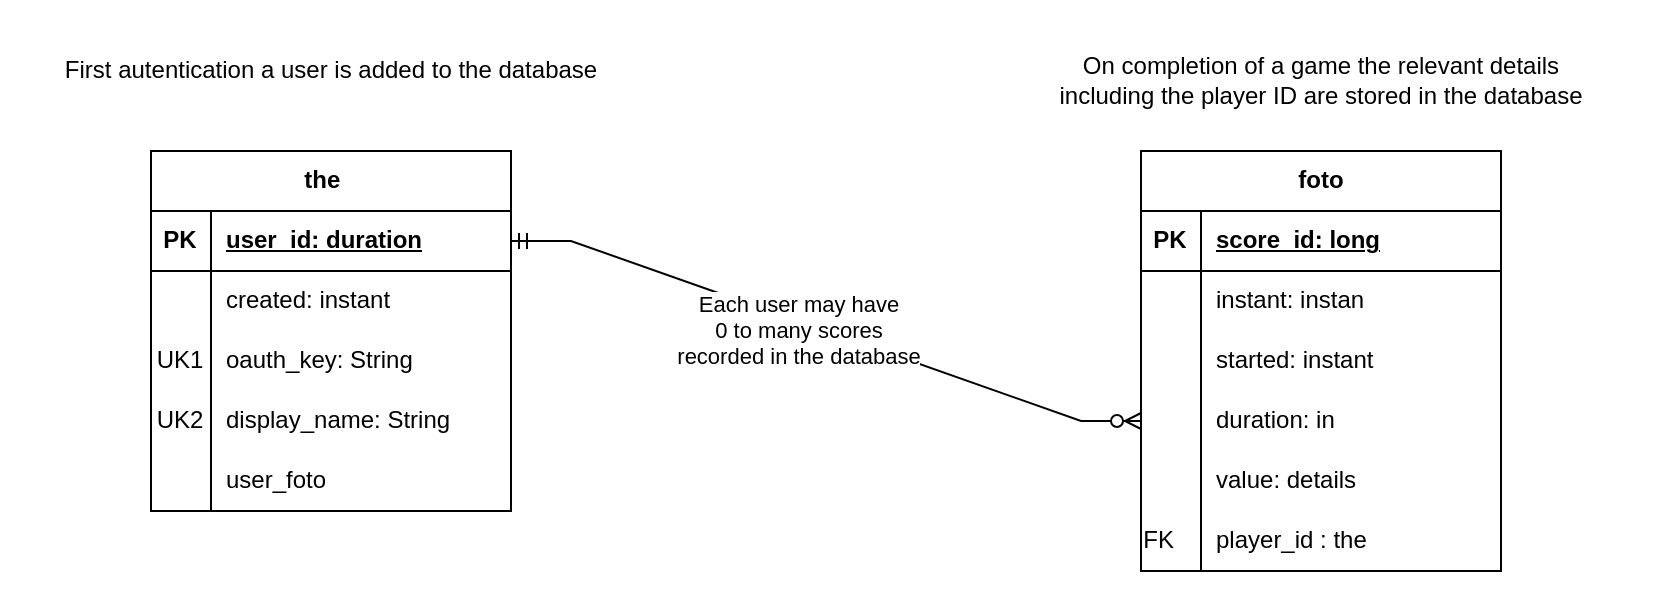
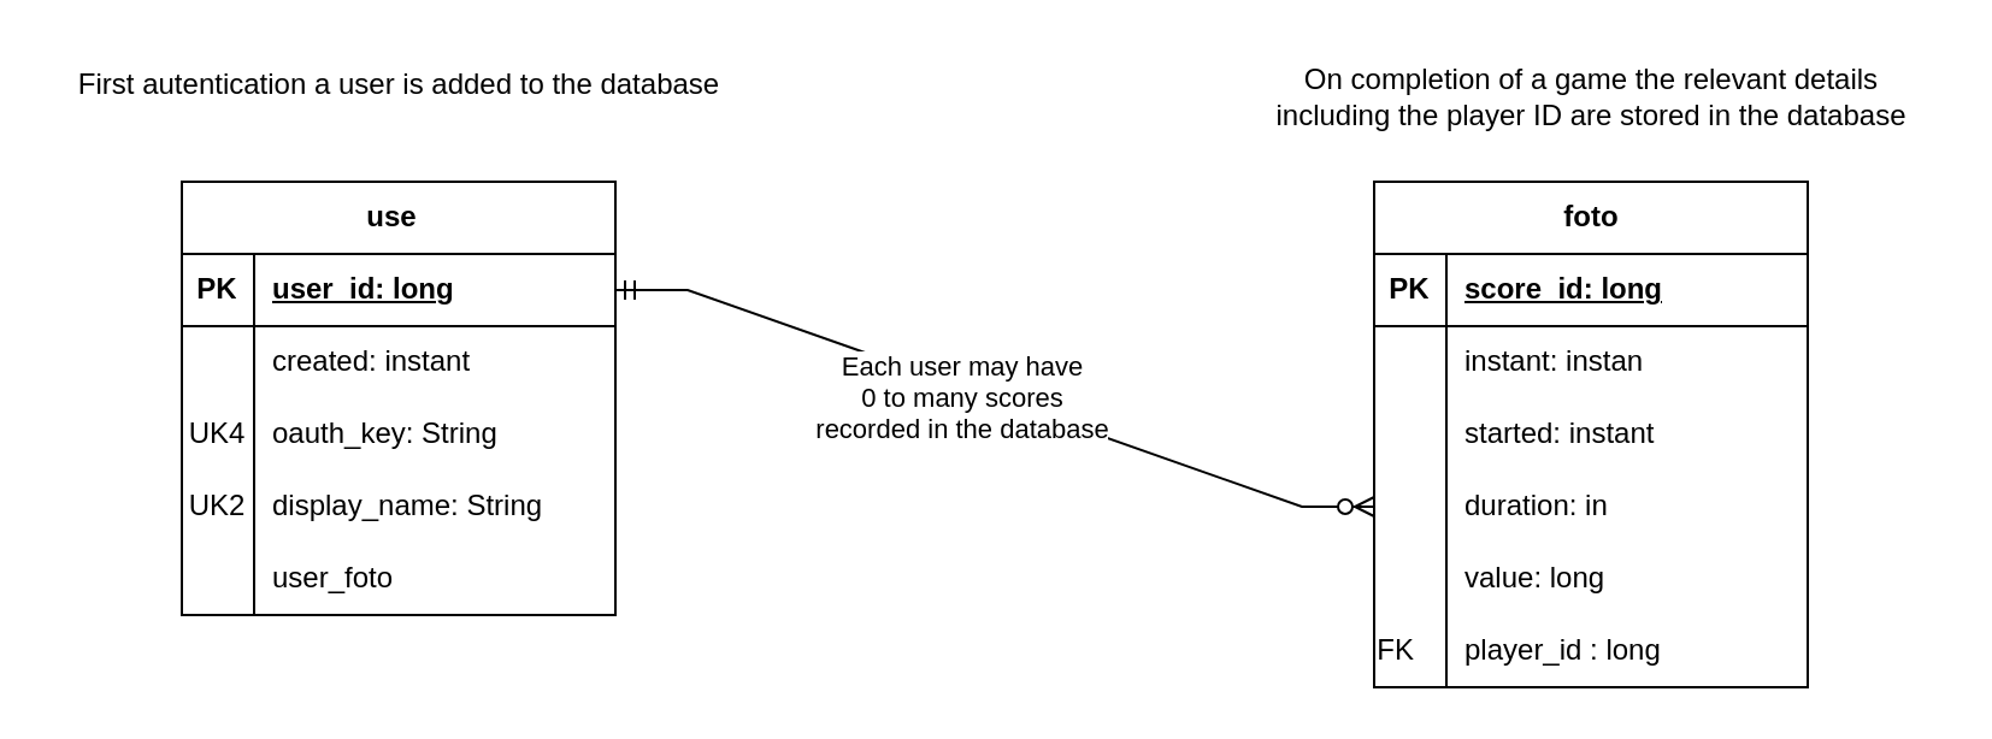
- <mxCell id="22" value="the&lt;span style=&quot;white-space: pre;&quot;&gt;&#09;&lt;/span&gt;" style="shape=table;startSize=30;container=1;collapsible=1;childLayout=tableLayout;fixedRows=1;rowLines=0;fontStyle=1;align=center;resizeLast=1;html=1;" parent="1" vertex="1"><mxGeometry x="75" y="75" width="180" height="180" as="geometry" /></mxCell>
+ <mxCell id="22" value="use&lt;span style=&quot;white-space: pre;&quot;&gt;&#09;&lt;/span&gt;" style="shape=table;startSize=30;container=1;collapsible=1;childLayout=tableLayout;fixedRows=1;rowLines=0;fontStyle=1;align=center;resizeLast=1;html=1;" parent="1" vertex="1"><mxGeometry x="75" y="75" width="180" height="180" as="geometry" /></mxCell>
- <mxCell id="25" value="user_id: duration" style="shape=partialRectangle;connectable=0;fillColor=none;top=0;left=0;bottom=0;right=0;align=left;spacingLeft=6;fontStyle=5;overflow=hidden;whiteSpace=wrap;html=1;" parent="23" vertex="1"><mxGeometry x="30" width="150" height="30" as="geometry"><mxRectangle width="150" height="30" as="alternateBounds" /></mxGeometry></mxCell>
+ <mxCell id="25" value="user_id: long" style="shape=partialRectangle;connectable=0;fillColor=none;top=0;left=0;bottom=0;right=0;align=left;spacingLeft=6;fontStyle=5;overflow=hidden;whiteSpace=wrap;html=1;" parent="23" vertex="1"><mxGeometry x="30" width="150" height="30" as="geometry"><mxRectangle width="150" height="30" as="alternateBounds" /></mxGeometry></mxCell>
- <mxCell id="30" value="UK1" style="shape=partialRectangle;connectable=0;fillColor=none;top=0;left=0;bottom=0;right=0;editable=1;overflow=hidden;whiteSpace=wrap;html=1;" parent="29" vertex="1"><mxGeometry width="30" height="30" as="geometry"><mxRectangle width="30" height="30" as="alternateBounds" /></mxGeometry></mxCell>
+ <mxCell id="30" value="UK4" style="shape=partialRectangle;connectable=0;fillColor=none;top=0;left=0;bottom=0;right=0;editable=1;overflow=hidden;whiteSpace=wrap;html=1;" parent="29" vertex="1"><mxGeometry width="30" height="30" as="geometry"><mxRectangle width="30" height="30" as="alternateBounds" /></mxGeometry></mxCell>
- <mxCell id="17" value="value: details" style="shape=partialRectangle;connectable=0;fillColor=none;top=0;left=0;bottom=0;right=0;align=left;spacingLeft=6;overflow=hidden;whiteSpace=wrap;html=1;" parent="15" vertex="1"><mxGeometry x="30" width="150" height="30" as="geometry"><mxRectangle width="150" height="30" as="alternateBounds" /></mxGeometry></mxCell>
+ <mxCell id="17" value="value: long" style="shape=partialRectangle;connectable=0;fillColor=none;top=0;left=0;bottom=0;right=0;align=left;spacingLeft=6;overflow=hidden;whiteSpace=wrap;html=1;" parent="15" vertex="1"><mxGeometry x="30" width="150" height="30" as="geometry"><mxRectangle width="150" height="30" as="alternateBounds" /></mxGeometry></mxCell>
- <mxCell id="20" value="player_id : the" style="shape=partialRectangle;connectable=0;fillColor=none;top=0;left=0;bottom=0;right=0;align=left;spacingLeft=6;overflow=hidden;whiteSpace=wrap;html=1;" parent="18" vertex="1"><mxGeometry x="30" width="150" height="30" as="geometry"><mxRectangle width="150" height="30" as="alternateBounds" /></mxGeometry></mxCell>
+ <mxCell id="20" value="player_id : long" style="shape=partialRectangle;connectable=0;fillColor=none;top=0;left=0;bottom=0;right=0;align=left;spacingLeft=6;overflow=hidden;whiteSpace=wrap;html=1;" parent="18" vertex="1"><mxGeometry x="30" width="150" height="30" as="geometry"><mxRectangle width="150" height="30" as="alternateBounds" /></mxGeometry></mxCell>
